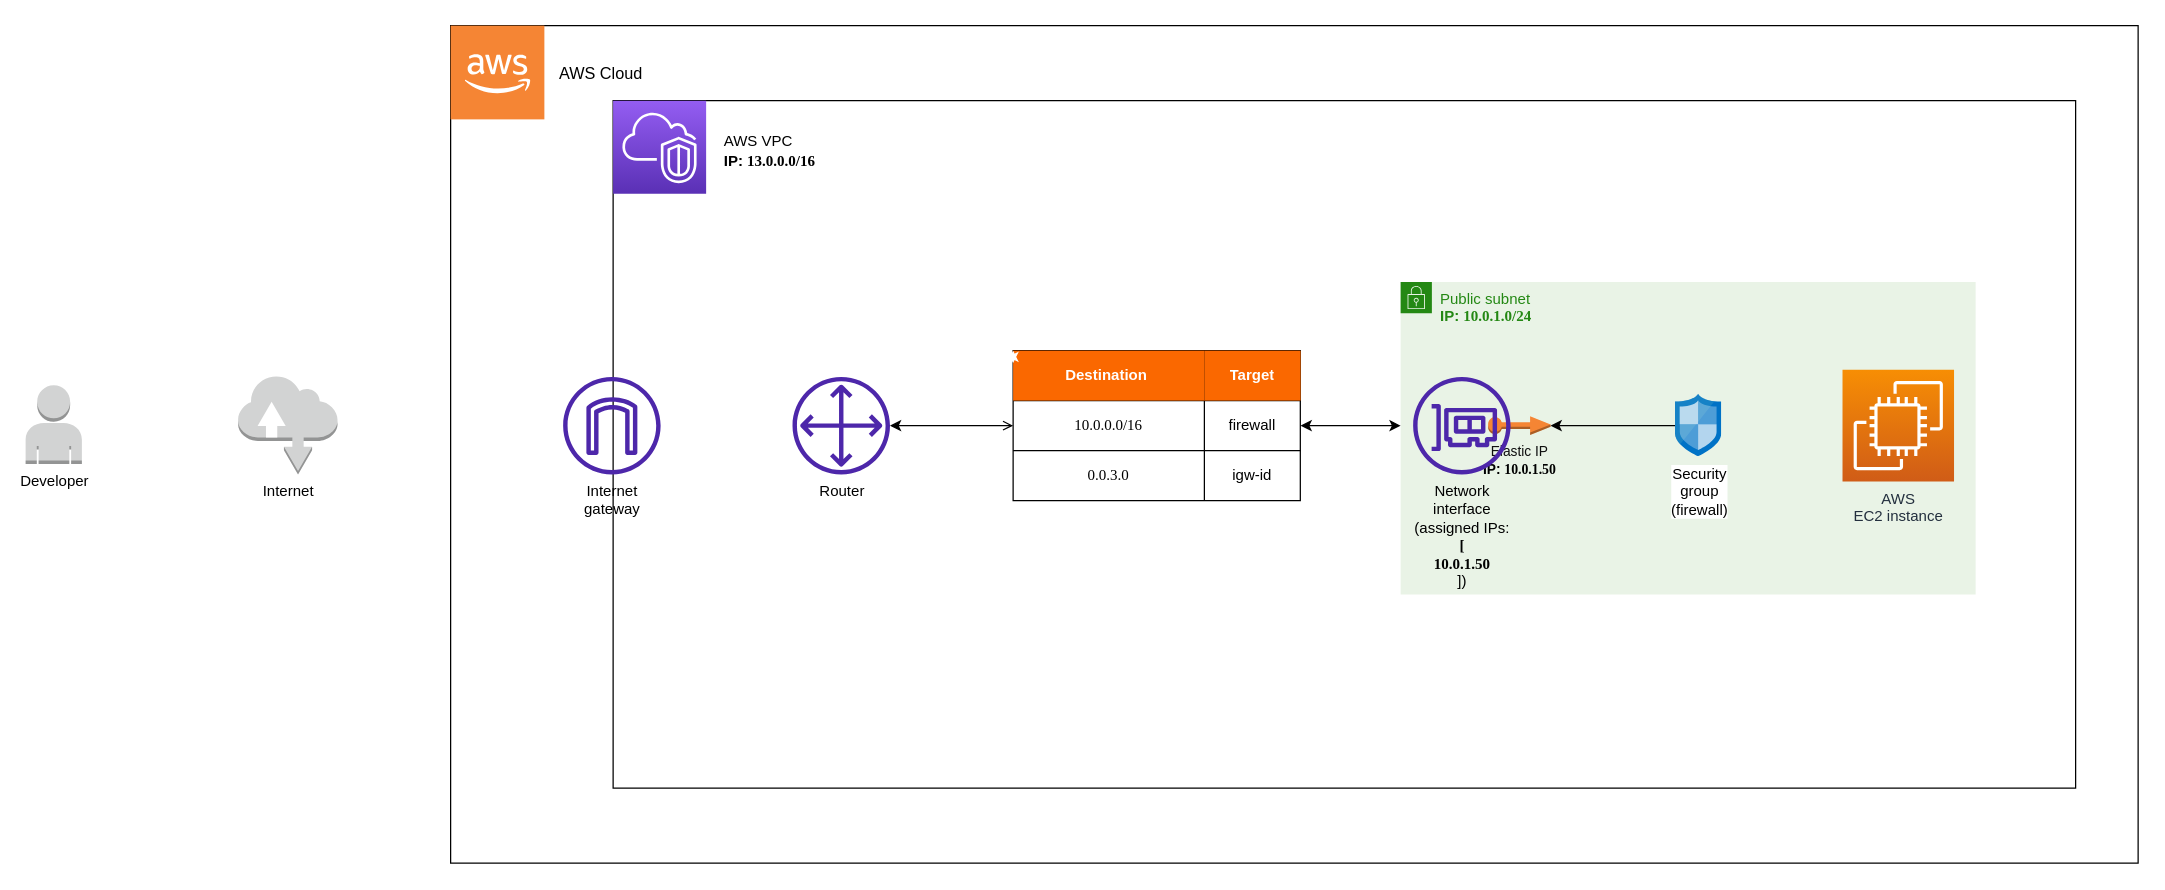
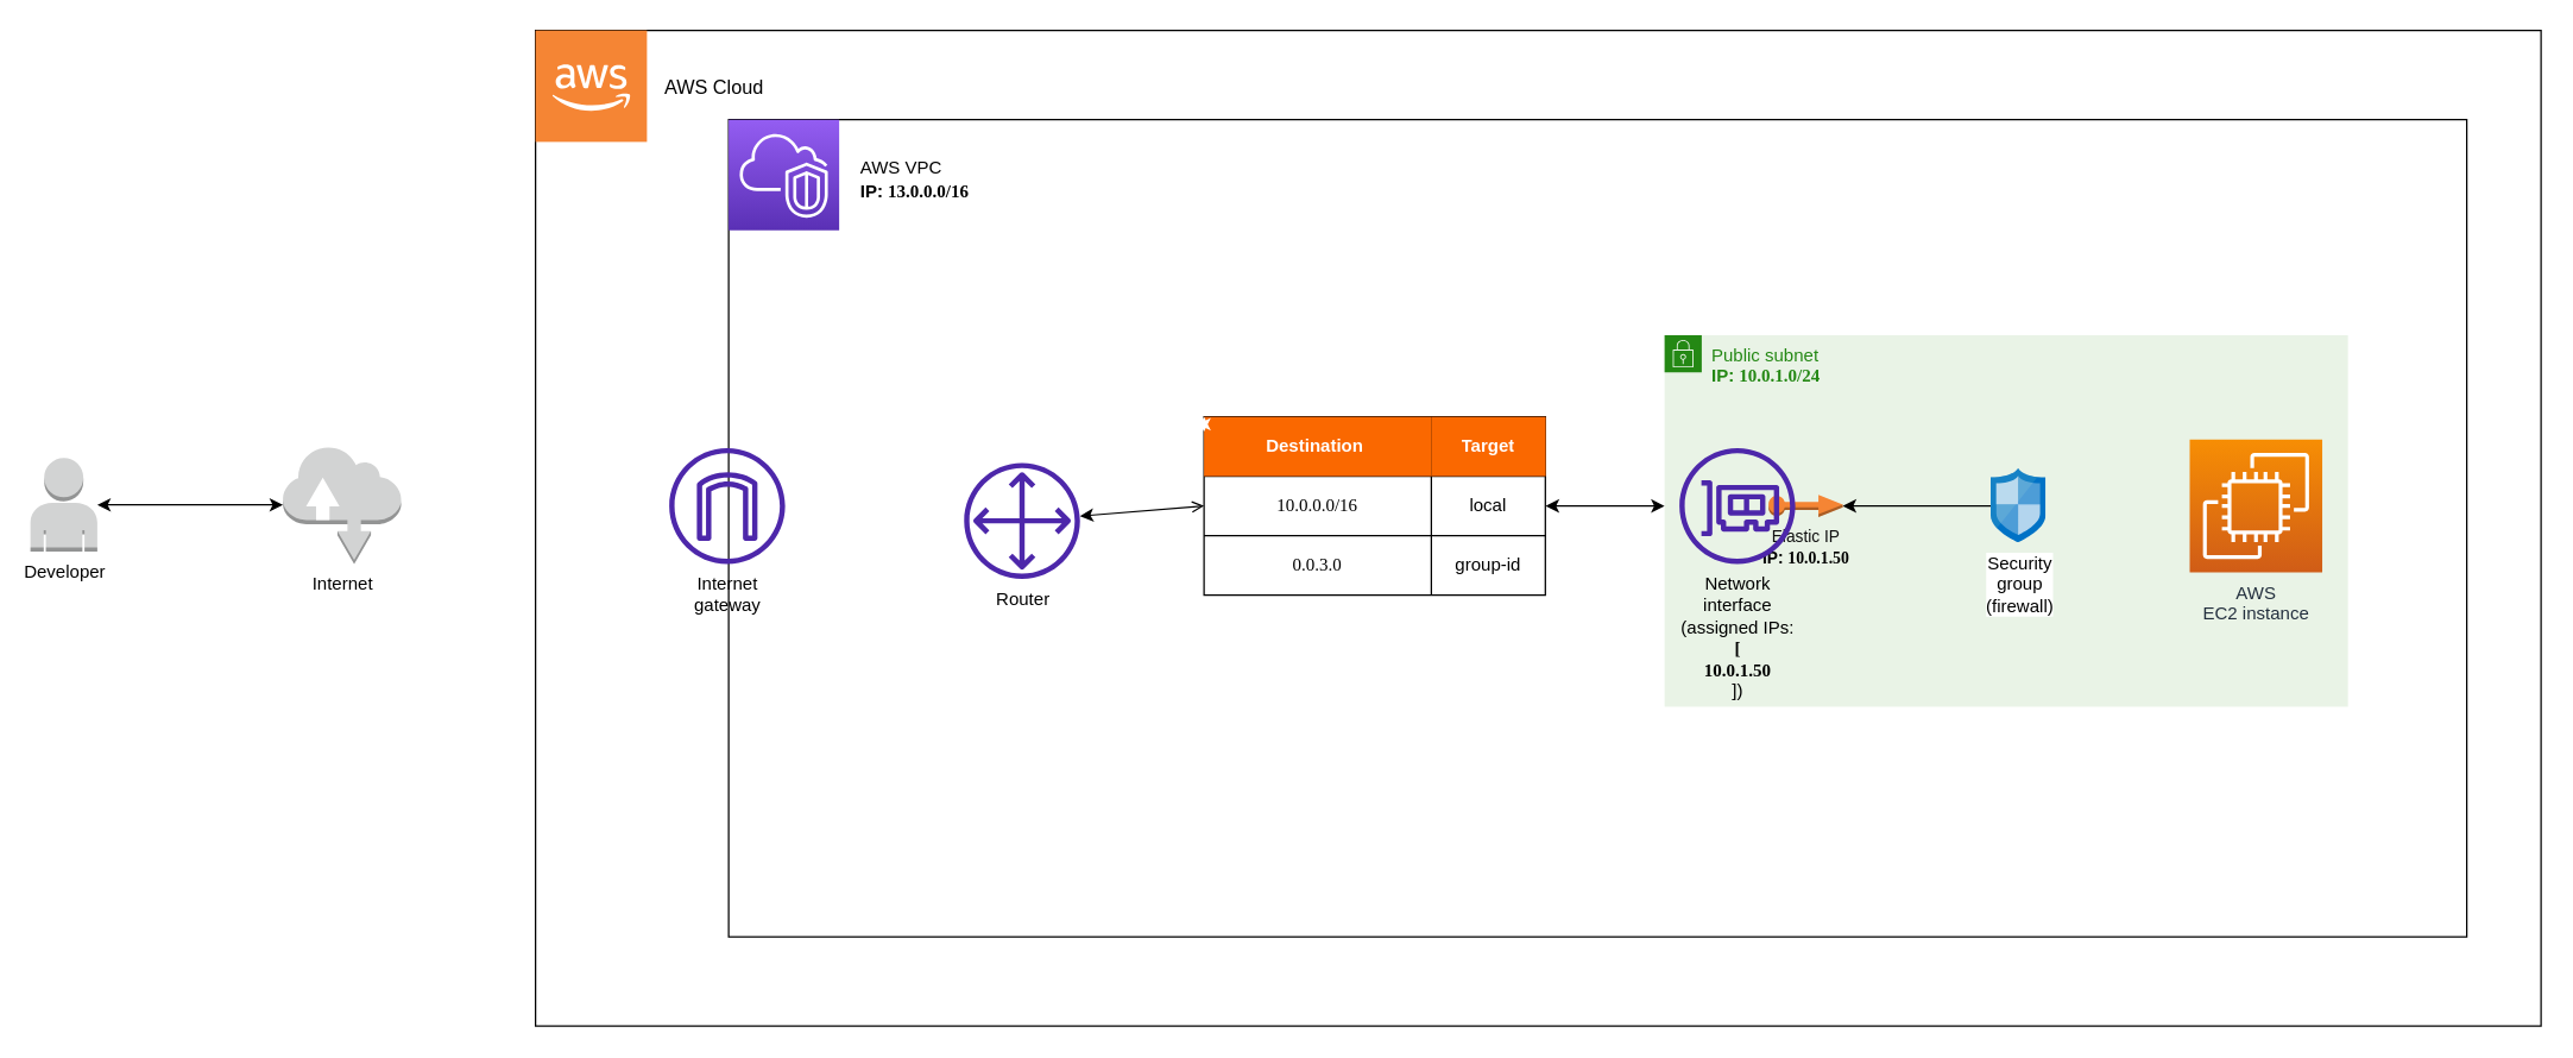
+ <mxCell id="6" value="" style="edgeStyle=none;html=1;startArrow=classic;startFill=1;" parent="1" source="7" target="8" edge="1"><mxGeometry relative="1" as="geometry" /></mxCell>
- <mxCell id="31" value="&lt;font color=&quot;#000000&quot; style=&quot;font-size: 12px;&quot;&gt;Router&lt;/font&gt;" style="sketch=0;outlineConnect=0;fontColor=#232F3E;gradientColor=none;fillColor=#4D27AA;strokeColor=none;dashed=0;verticalLabelPosition=bottom;verticalAlign=top;align=center;html=1;fontSize=12;fontStyle=0;aspect=fixed;pointerEvents=1;shape=mxgraph.aws4.customer_gateway;" parent="1" vertex="1"><mxGeometry x="633.5" y="301" width="78" height="78" as="geometry" /></mxCell>
+ <mxCell id="31" value="&lt;font color=&quot;#000000&quot; style=&quot;font-size: 12px;&quot;&gt;Router&lt;/font&gt;" style="sketch=0;outlineConnect=0;fontColor=#232F3E;gradientColor=none;fillColor=#4D27AA;strokeColor=none;dashed=0;verticalLabelPosition=bottom;verticalAlign=top;align=center;html=1;fontSize=12;fontStyle=0;aspect=fixed;pointerEvents=1;shape=mxgraph.aws4.customer_gateway;" parent="1" vertex="1"><mxGeometry x="648.5" y="311" width="78" height="78" as="geometry" /></mxCell>
- <mxCell id="18" value="firewall" style="shape=partialRectangle;html=1;whiteSpace=wrap;connectable=1;overflow=hidden;fillColor=none;top=0;left=0;bottom=0;right=0;pointerEvents=1;movable=1;resizable=1;rotatable=1;deletable=1;editable=1;" parent="16" vertex="1"><mxGeometry x="153" width="77" height="40" as="geometry"><mxRectangle width="77" height="40" as="alternateBounds" /></mxGeometry></mxCell>
+ <mxCell id="18" value="local" style="shape=partialRectangle;html=1;whiteSpace=wrap;connectable=1;overflow=hidden;fillColor=none;top=0;left=0;bottom=0;right=0;pointerEvents=1;movable=1;resizable=1;rotatable=1;deletable=1;editable=1;" parent="16" vertex="1"><mxGeometry x="153" width="77" height="40" as="geometry"><mxRectangle width="77" height="40" as="alternateBounds" /></mxGeometry></mxCell>
- <mxCell id="21" value="igw-id" style="shape=partialRectangle;html=1;whiteSpace=wrap;connectable=1;overflow=hidden;fillColor=none;top=0;left=0;bottom=0;right=0;pointerEvents=1;movable=1;resizable=1;rotatable=1;deletable=1;editable=1;" parent="19" vertex="1"><mxGeometry x="153" width="77" height="40" as="geometry"><mxRectangle width="77" height="40" as="alternateBounds" /></mxGeometry></mxCell>
+ <mxCell id="21" value="group-id" style="shape=partialRectangle;html=1;whiteSpace=wrap;connectable=1;overflow=hidden;fillColor=none;top=0;left=0;bottom=0;right=0;pointerEvents=1;movable=1;resizable=1;rotatable=1;deletable=1;editable=1;" parent="19" vertex="1"><mxGeometry x="153" width="77" height="40" as="geometry"><mxRectangle width="77" height="40" as="alternateBounds" /></mxGeometry></mxCell>
